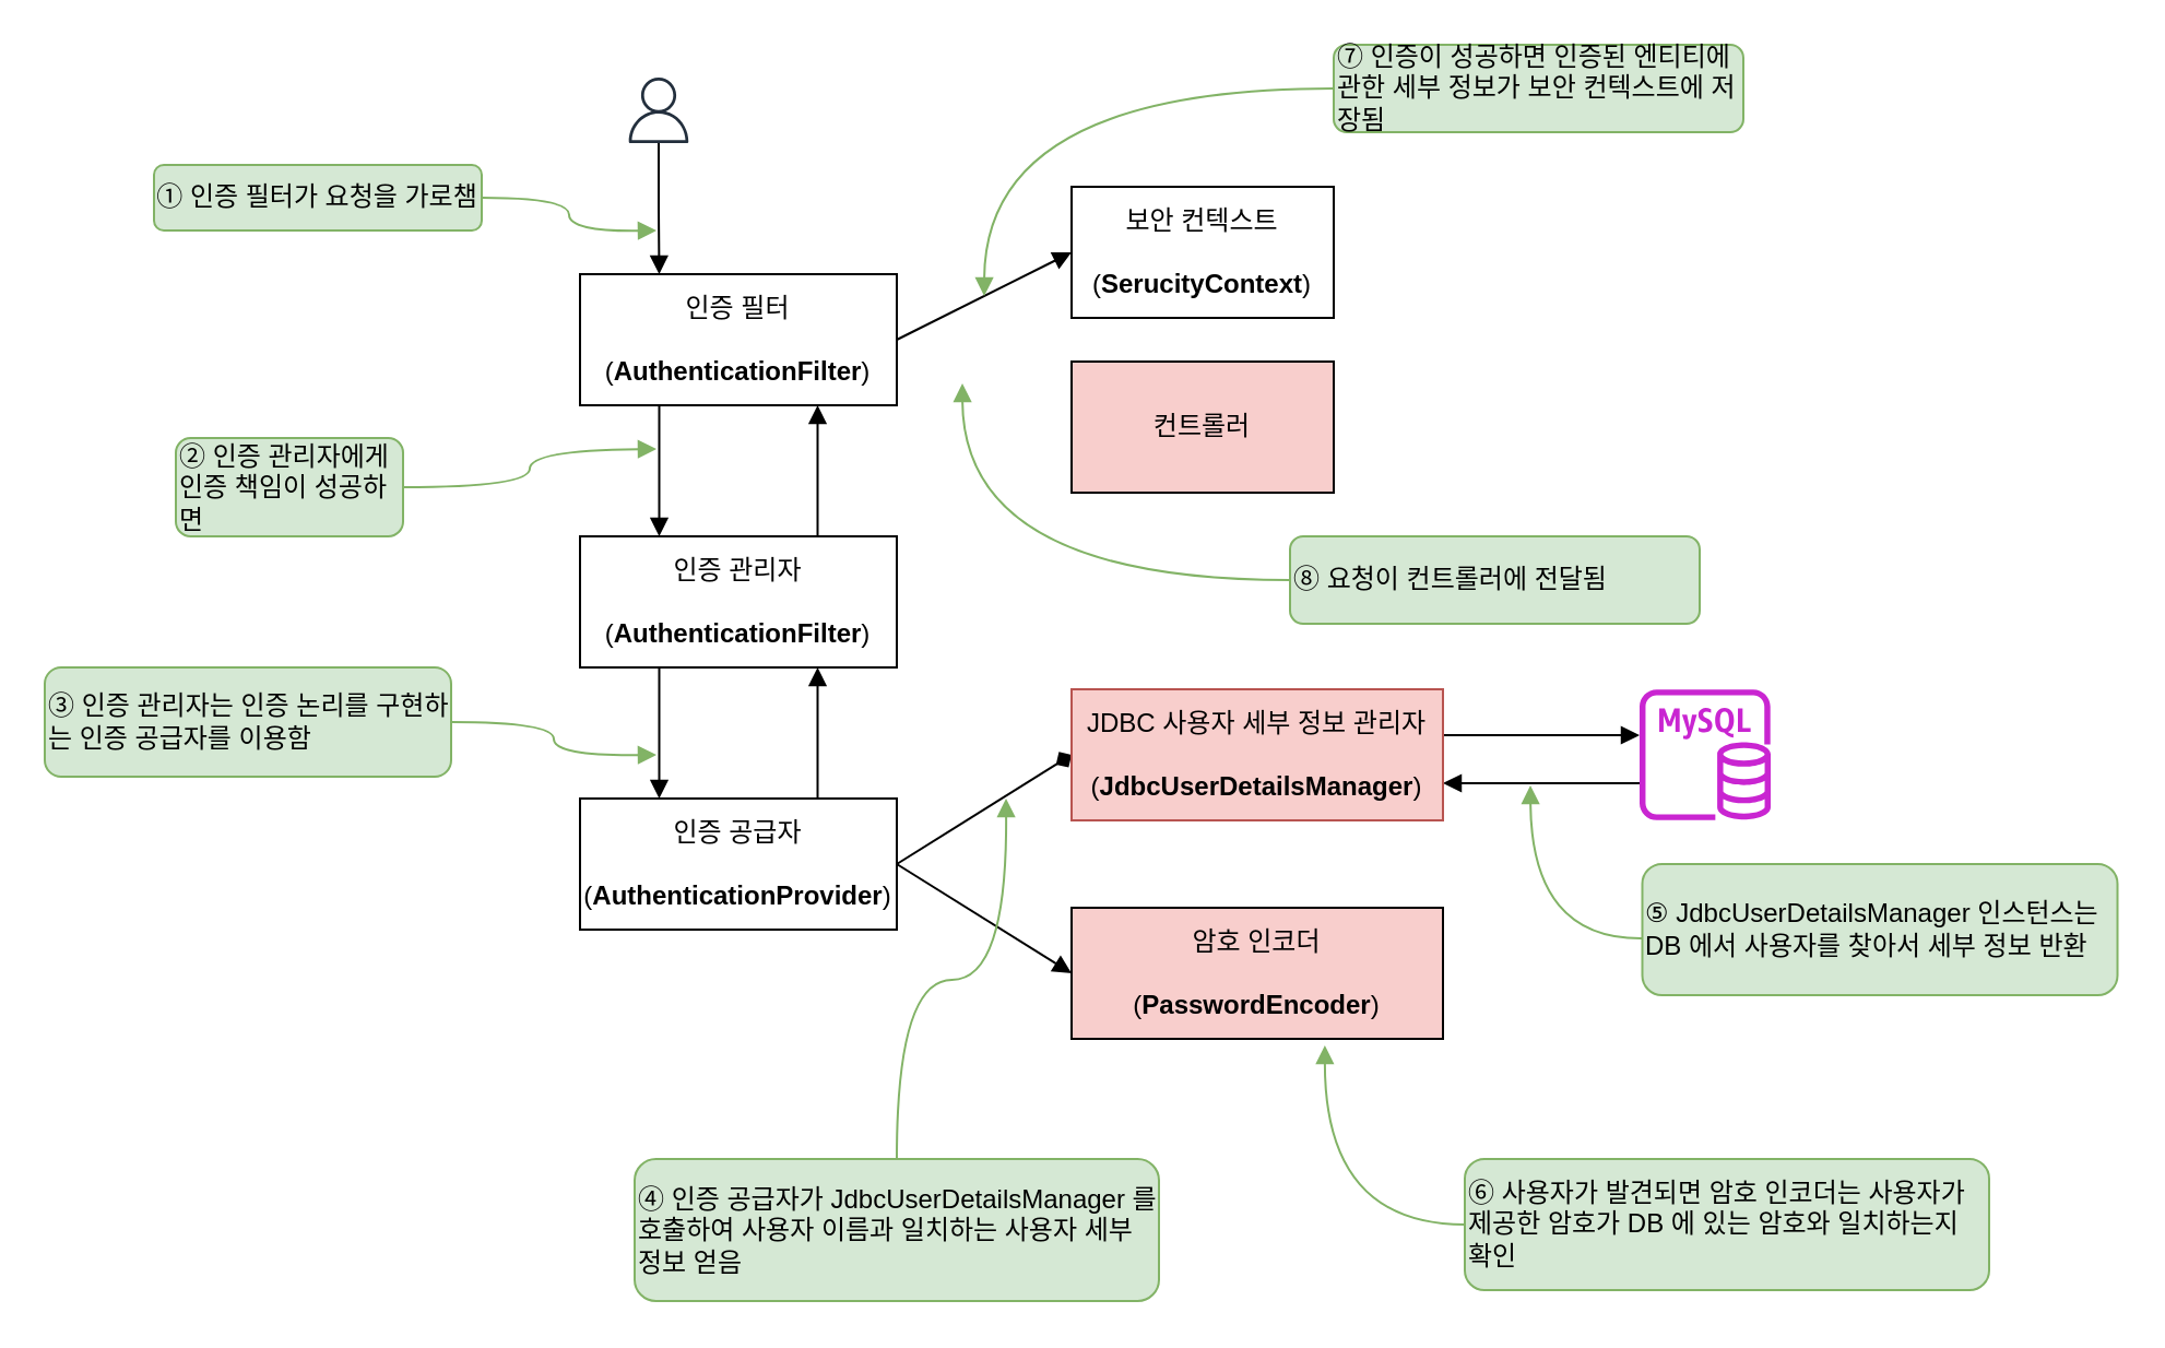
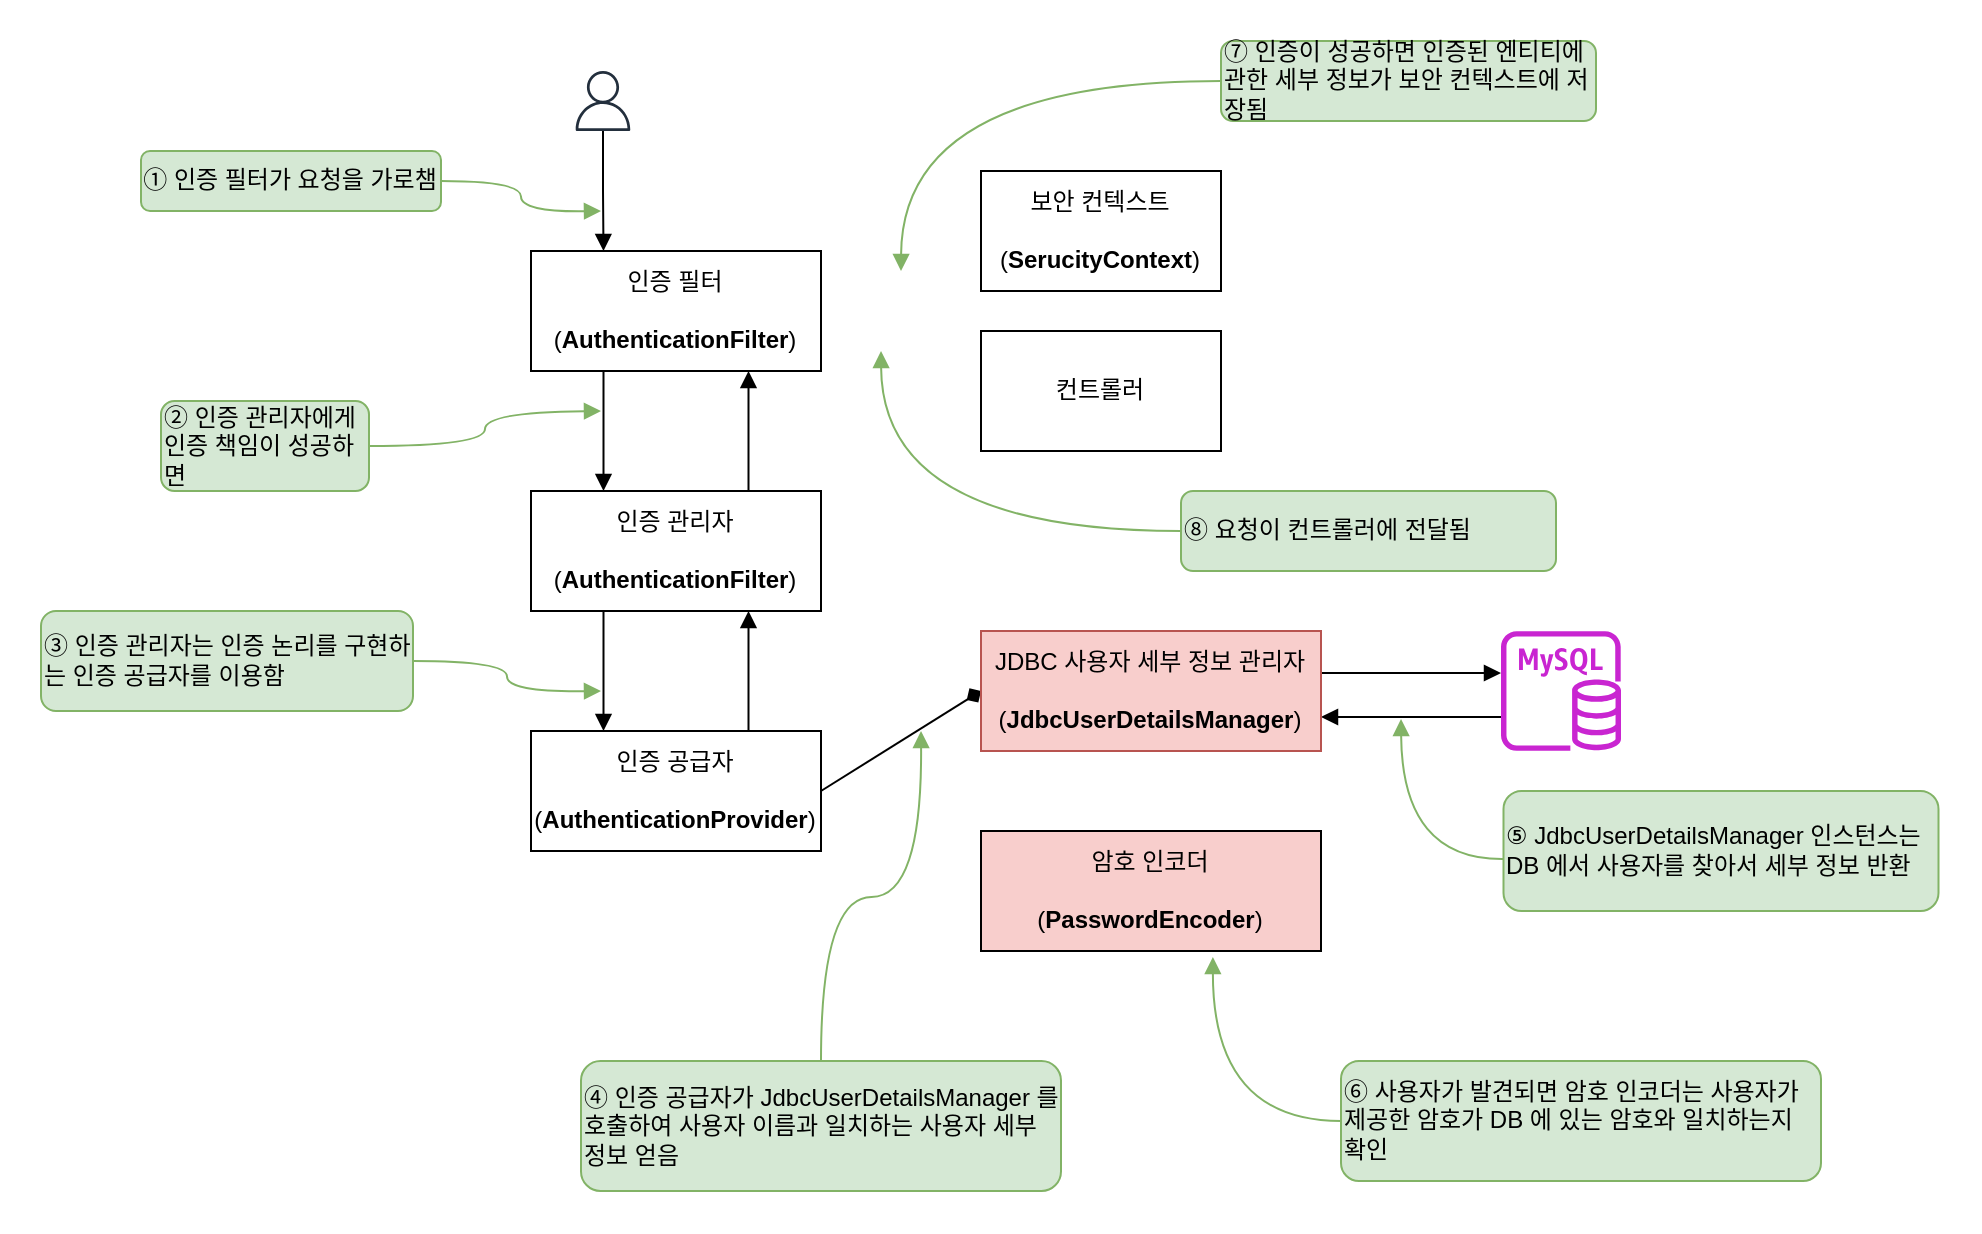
- <mxCell id="5" style="rounded=0;orthogonalLoop=1;jettySize=auto;html=1;exitX=1;exitY=0.5;exitDx=0;exitDy=0;entryX=0;entryY=0.5;entryDx=0;entryDy=0;endArrow=block;endFill=1;" edge="1" parent="1" source="6" target="14"><mxGeometry relative="1" as="geometry" /></mxCell>
- <mxCell id="35" value="컨트롤러" style="rounded=0;whiteSpace=wrap;html=1;fillColor=#f8cecc;" vertex="1" parent="1"><mxGeometry x="490" y="165" width="120" height="60" as="geometry" /></mxCell>
+ <mxCell id="35" value="컨트롤러" style="rounded=0;whiteSpace=wrap;html=1;" vertex="1" parent="1"><mxGeometry x="490" y="165" width="120" height="60" as="geometry" /></mxCell>
- <mxCell id="12" style="rounded=0;orthogonalLoop=1;jettySize=auto;html=1;entryX=0;entryY=0.5;entryDx=0;entryDy=0;exitX=1;exitY=0.5;exitDx=0;exitDy=0;endArrow=block;endFill=1;" edge="1" parent="1" source="13" target="18"><mxGeometry relative="1" as="geometry" /></mxCell>
